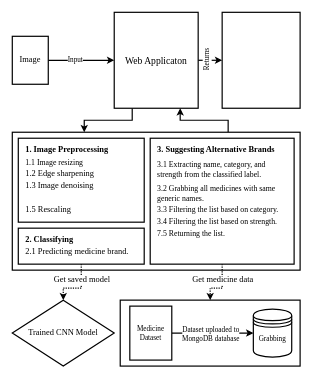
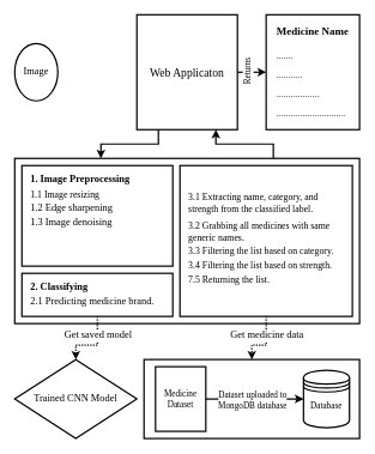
- <mxCell id="9" value="&lt;font face=&quot;Times New Roman&quot; style=&quot;font-size: 14px&quot;&gt;Image&lt;/font&gt;" style="rounded=0;whiteSpace=wrap;html=1;strokeWidth=2;" parent="1" vertex="1"><mxGeometry x="20" y="60" width="60" height="80" as="geometry" /></mxCell>
+ <mxCell id="9" value="&lt;font face=&quot;Times New Roman&quot; style=&quot;font-size: 14px&quot;&gt;Image&lt;/font&gt;" style="ellipse;whiteSpace=wrap;html=1;strokeWidth=2;" parent="1" vertex="1"><mxGeometry x="20" y="60" width="60" height="80" as="geometry" /></mxCell>
- <mxCell id="7" style="edgeStyle=orthogonalEdgeStyle;rounded=0;orthogonalLoop=1;jettySize=auto;html=1;entryX=0;entryY=0.5;entryDx=0;entryDy=0;strokeWidth=2;" parent="1" source="9" target="6" edge="1"><mxGeometry relative="1" as="geometry" /></mxCell>
- <mxCell id="8" value="Input" style="edgeLabel;html=1;align=center;verticalAlign=middle;resizable=0;points=[];fontFamily=Times New Roman;fontSize=12;" parent="7" vertex="1" connectable="0"><mxGeometry x="-0.198" y="-1" relative="1" as="geometry"><mxPoint y="-3" as="offset" /></mxGeometry></mxCell>
+ <mxCell id="12" value="&lt;h1&gt;&lt;font style=&quot;font-size: 15px&quot; face=&quot;Times New Roman&quot;&gt;Medicine Name&lt;/font&gt;&lt;/h1&gt;&lt;p&gt;.......&lt;/p&gt;&lt;p&gt;...........&lt;/p&gt;&lt;p&gt;..................&lt;/p&gt;&lt;p&gt;.............................&lt;/p&gt;" style="text;html=1;strokeColor=none;fillColor=none;spacing=5;spacingTop=-20;whiteSpace=wrap;overflow=hidden;rounded=0;" parent="10" vertex="1"><mxGeometry x="10" width="110" height="160" as="geometry" /></mxCell>
- <mxCell id="29" value="&lt;font style=&quot;font-size: 14px&quot;&gt;3. Suggesting Alternative Brands&lt;/font&gt;" style="text;html=1;align=left;verticalAlign=middle;whiteSpace=wrap;rounded=0;fontStyle=1;fontFamily=Times New Roman;" parent="1" vertex="1"><mxGeometry x="260" y="240" width="220" height="20" as="geometry" /></mxCell>
- <mxCell id="18" value="1.5 Rescaling" style="text;html=1;align=left;verticalAlign=middle;whiteSpace=wrap;rounded=0;fontStyle=0;fontFamily=Times New Roman;fontSize=14;" parent="1" vertex="1"><mxGeometry x="40" y="340" width="190" height="20" as="geometry" /></mxCell>
- <mxCell id="39" value="Grabbing" style="text;html=1;strokeColor=none;fillColor=none;align=center;verticalAlign=middle;whiteSpace=wrap;rounded=0;fontFamily=Times New Roman;fontSize=12;" parent="37" vertex="1"><mxGeometry x="1" y="35" width="62" height="30" as="geometry" /></mxCell>
+ <mxCell id="39" value="Database" style="text;html=1;strokeColor=none;fillColor=none;align=center;verticalAlign=middle;whiteSpace=wrap;rounded=0;fontFamily=Times New Roman;fontSize=12;" parent="37" vertex="1"><mxGeometry x="1" y="35" width="62" height="30" as="geometry" /></mxCell>
